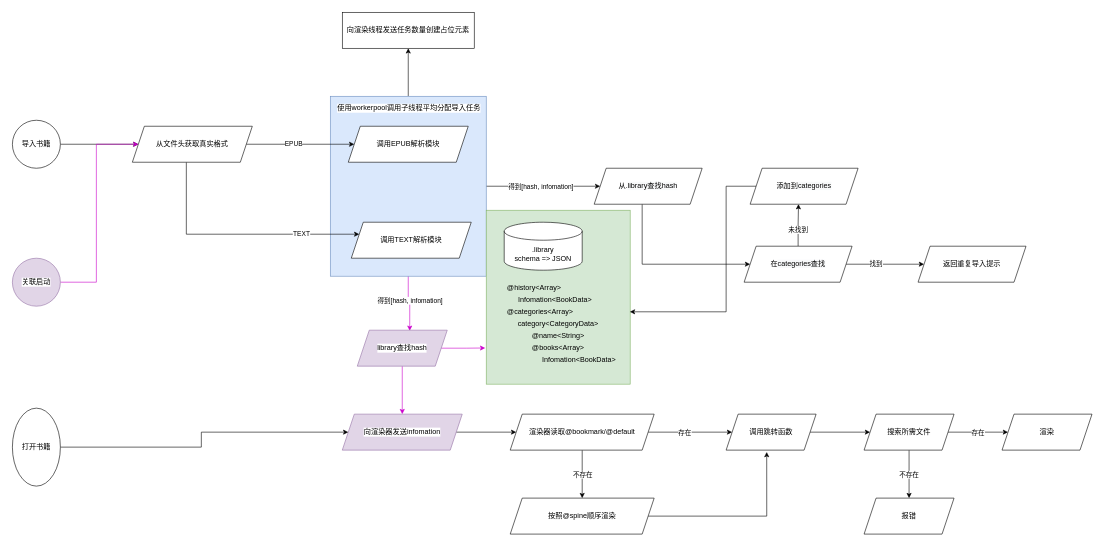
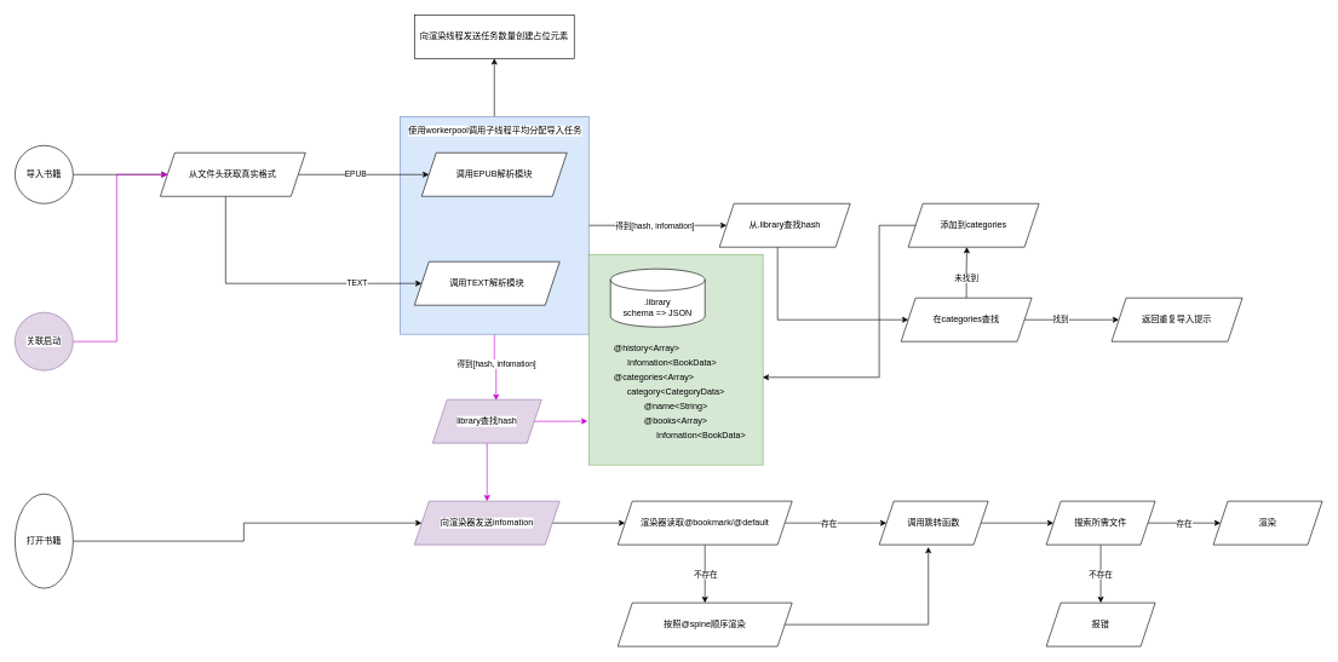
- <mxCell id="25" value="调用TEXT解析模块" style="shape=parallelogram;perimeter=parallelogramPerimeter;whiteSpace=wrap;html=1;fixedSize=1;" parent="1" vertex="1"><mxGeometry x="585" y="370" width="200" height="60" as="geometry" /></mxCell>
+ <mxCell id="25" value="调用TEXT解析模块" style="shape=parallelogram;perimeter=parallelogramPerimeter;whiteSpace=wrap;html=1;fixedSize=1;" parent="1" vertex="1"><mxGeometry x="570" y="360" width="200" height="60" as="geometry" /></mxCell>
